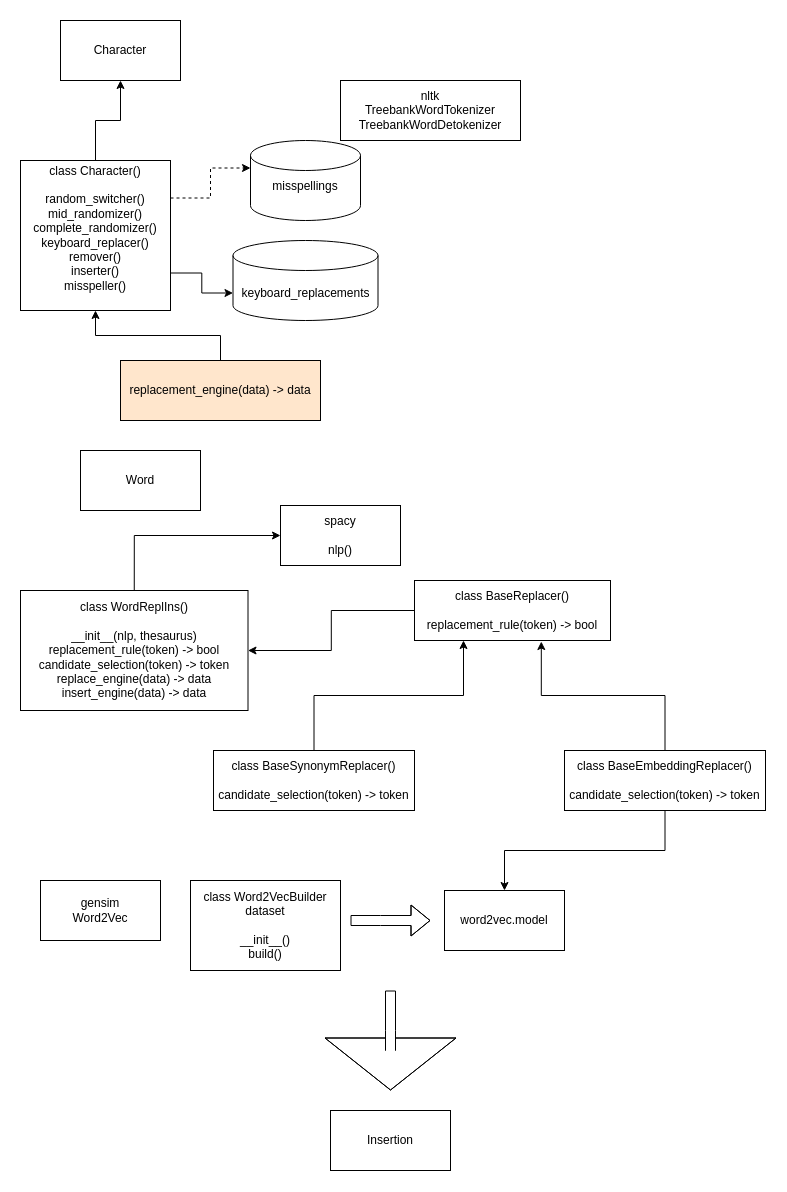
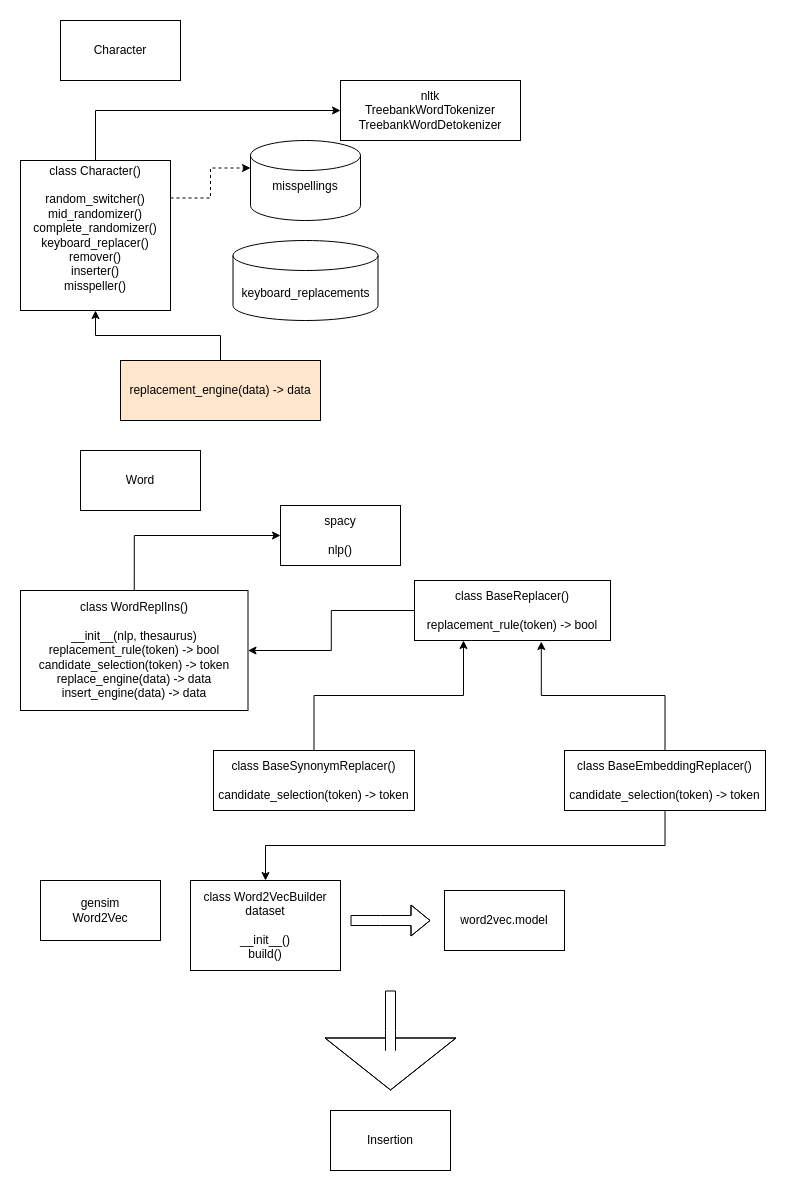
- <mxCell id="4" style="edgeStyle=orthogonalEdgeStyle;rounded=0;orthogonalLoop=1;jettySize=auto;html=1;exitX=0.5;exitY=0;exitDx=0;exitDy=0;" edge="1" parent="1" source="5" target="6"><mxGeometry relative="1" as="geometry" /></mxCell>
+ <mxCell id="4" style="edgeStyle=orthogonalEdgeStyle;rounded=0;orthogonalLoop=1;jettySize=auto;html=1;exitX=0.5;exitY=0;exitDx=0;exitDy=0;entryX=0;entryY=0.5;entryDx=0;entryDy=0;" edge="1" parent="1" source="5" target="22"><mxGeometry relative="1" as="geometry" /></mxCell>
- <mxCell id="3" style="edgeStyle=orthogonalEdgeStyle;rounded=0;orthogonalLoop=1;jettySize=auto;html=1;exitX=1;exitY=0.75;exitDx=0;exitDy=0;entryX=0;entryY=0;entryDx=0;entryDy=52.5;entryPerimeter=0;" edge="1" parent="1" source="5" target="8"><mxGeometry relative="1" as="geometry" /></mxCell>
- <mxCell id="17" style="edgeStyle=orthogonalEdgeStyle;rounded=0;orthogonalLoop=1;jettySize=auto;html=1;exitX=0.5;exitY=1;exitDx=0;exitDy=0;entryX=0.5;entryY=0;entryDx=0;entryDy=0;" edge="1" parent="1" source="18" target="26"><mxGeometry relative="1" as="geometry" /></mxCell>
+ <mxCell id="17" style="edgeStyle=orthogonalEdgeStyle;rounded=0;orthogonalLoop=1;jettySize=auto;html=1;exitX=0.5;exitY=1;exitDx=0;exitDy=0;" edge="1" parent="1" source="18" target="24"><mxGeometry relative="1" as="geometry" /></mxCell>
